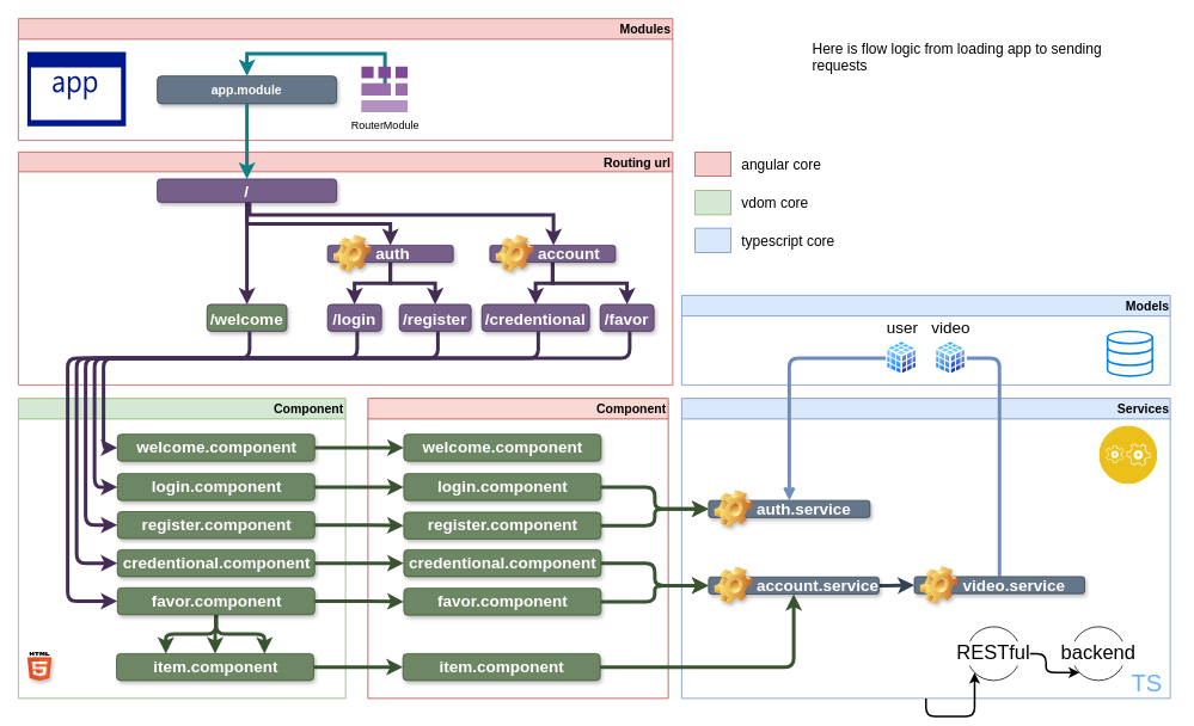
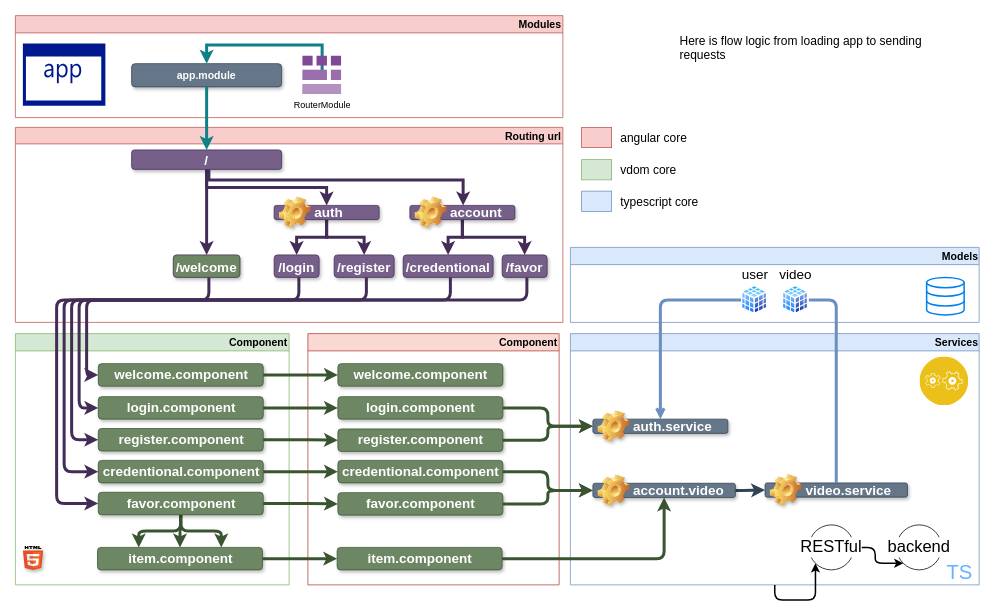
- <mxCell id="49" value="account.service&lt;br&gt;" style="label;whiteSpace=wrap;html=1;image=img/clipart/Gear_128x128.png;rounded=1;shadow=1;fontSize=18;align=left;fillColor=#647687;strokeColor=#314354;fontColor=#ffffff;" parent="45" vertex="1"><mxGeometry x="30" y="199.5" width="190" height="19" as="geometry" /></mxCell>
+ <mxCell id="49" value="account.video&lt;br&gt;" style="label;whiteSpace=wrap;html=1;image=img/clipart/Gear_128x128.png;rounded=1;shadow=1;fontSize=18;align=left;fillColor=#647687;strokeColor=#314354;fontColor=#ffffff;" parent="45" vertex="1"><mxGeometry x="30" y="199.5" width="190" height="19" as="geometry" /></mxCell>
